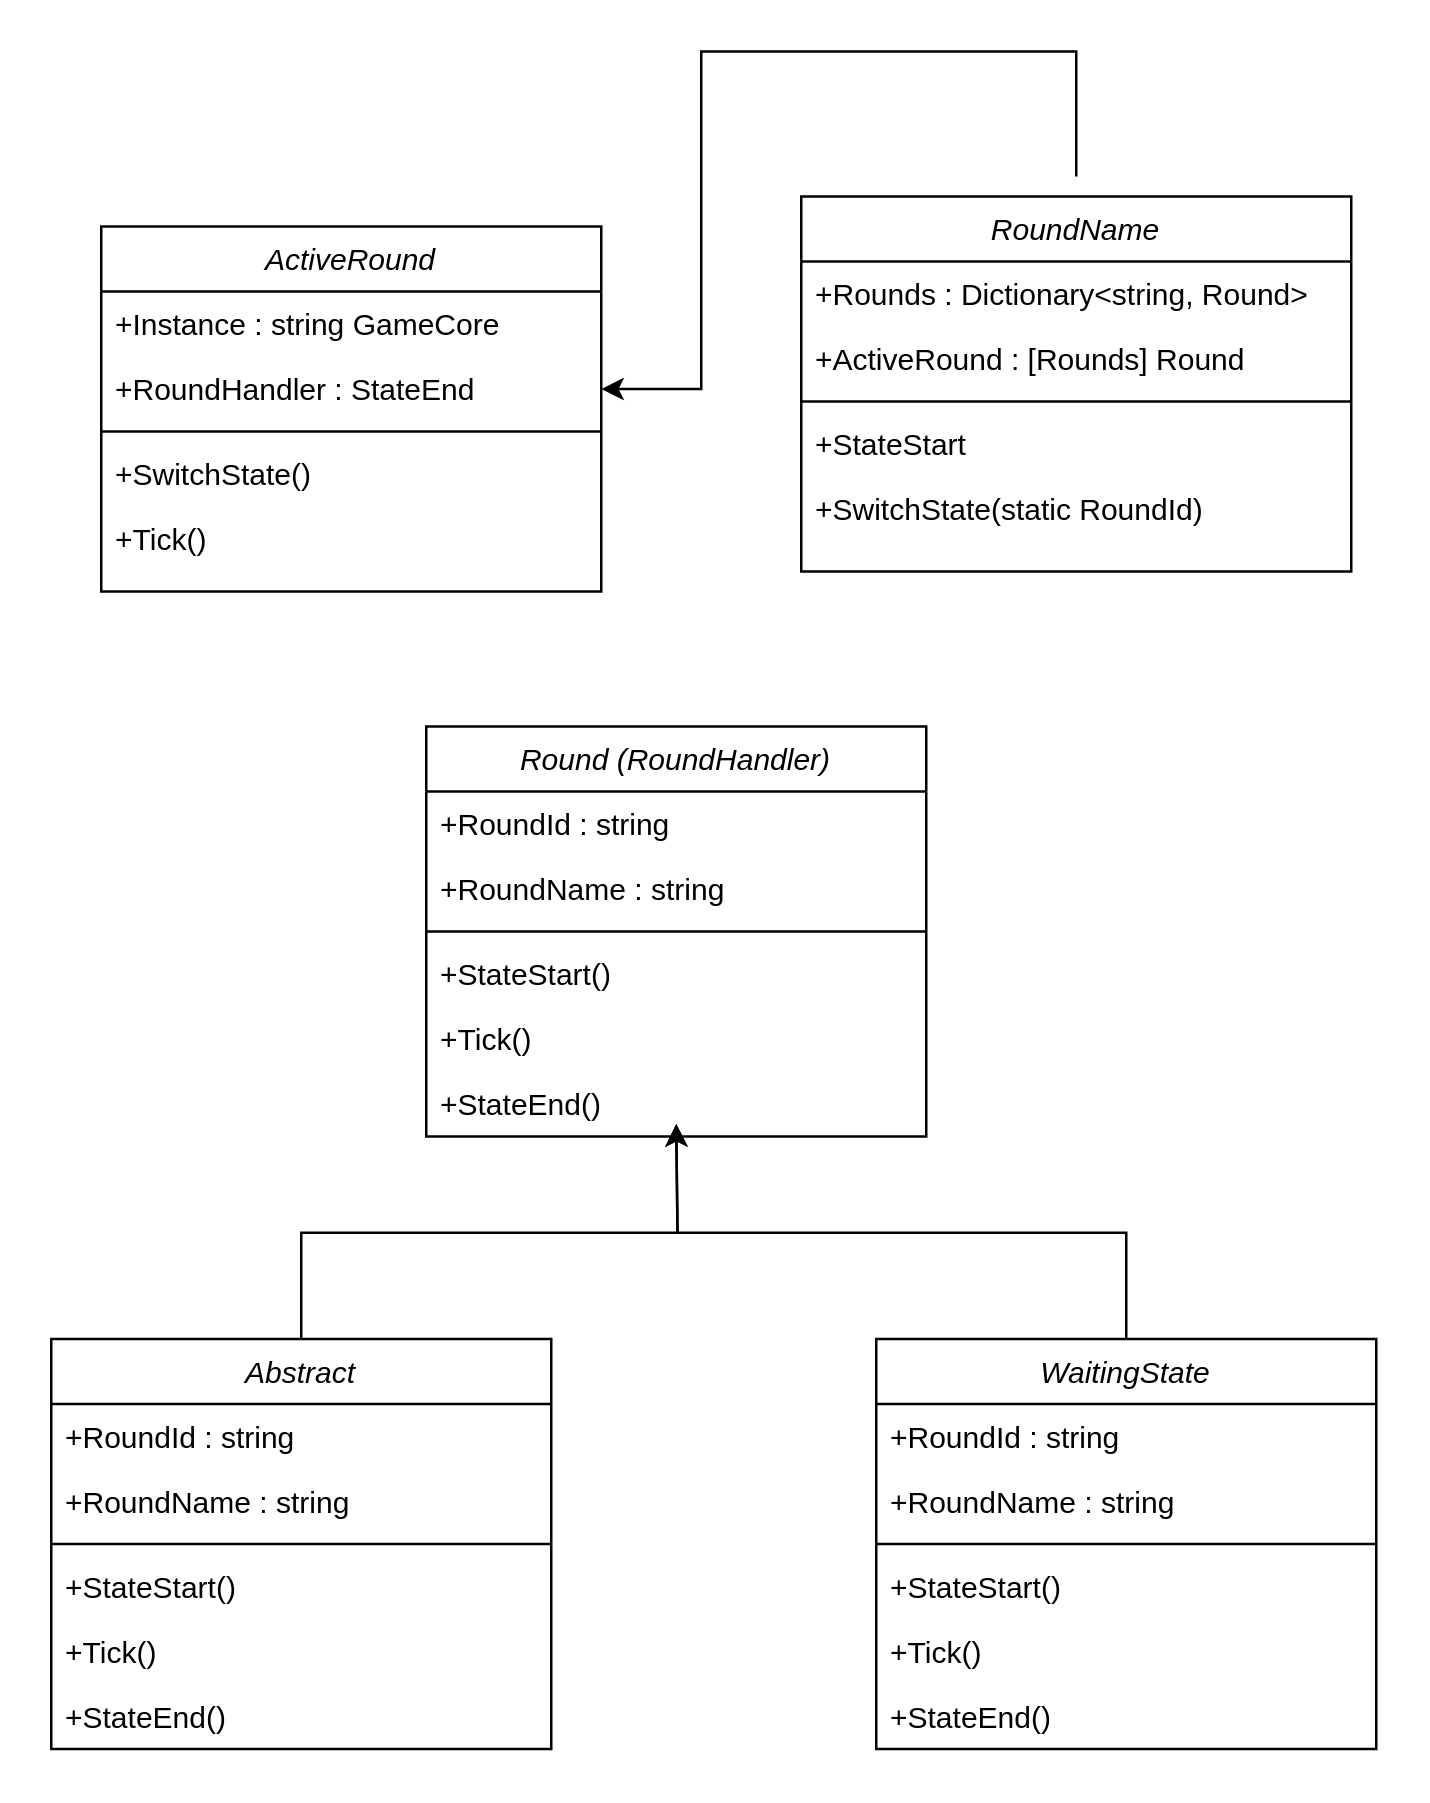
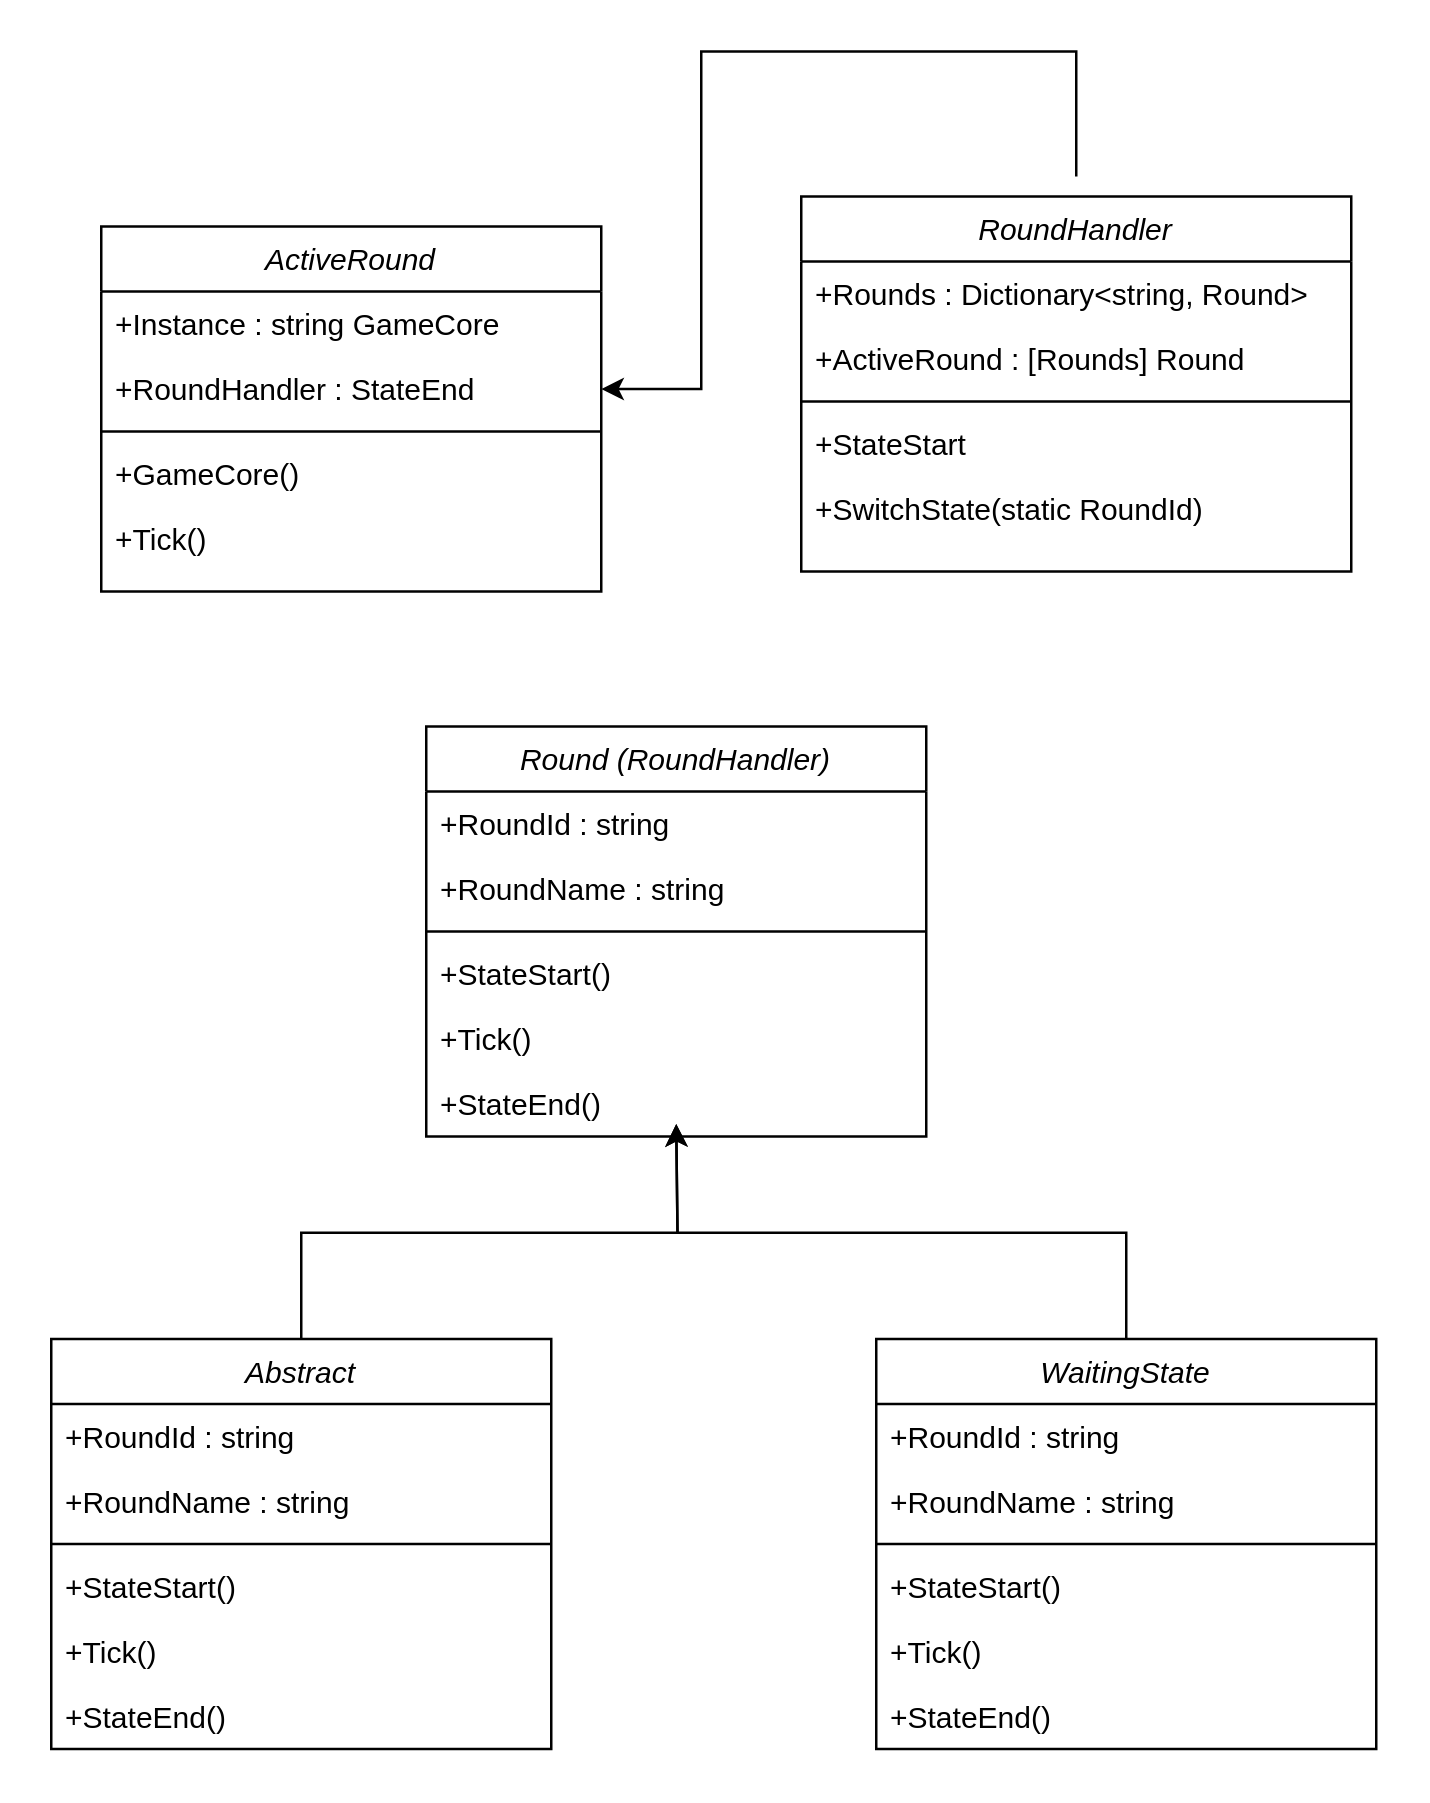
- <mxCell id="9" value="RoundName" style="swimlane;fontStyle=2;align=center;verticalAlign=top;childLayout=stackLayout;horizontal=1;startSize=26;horizontalStack=0;resizeParent=1;resizeLast=0;collapsible=1;marginBottom=0;rounded=0;shadow=0;strokeWidth=1;" parent="1" vertex="1"><mxGeometry x="320" y="78" width="220" height="150" as="geometry"><mxRectangle x="230" y="140" width="160" height="26" as="alternateBounds" /></mxGeometry></mxCell>
+ <mxCell id="9" value="RoundHandler" style="swimlane;fontStyle=2;align=center;verticalAlign=top;childLayout=stackLayout;horizontal=1;startSize=26;horizontalStack=0;resizeParent=1;resizeLast=0;collapsible=1;marginBottom=0;rounded=0;shadow=0;strokeWidth=1;" parent="1" vertex="1"><mxGeometry x="320" y="78" width="220" height="150" as="geometry"><mxRectangle x="230" y="140" width="160" height="26" as="alternateBounds" /></mxGeometry></mxCell>
- <mxCell id="6" value="+SwitchState()" style="text;align=left;verticalAlign=top;spacingLeft=4;spacingRight=4;overflow=hidden;rotatable=0;points=[[0,0.5],[1,0.5]];portConstraint=eastwest;" vertex="1" parent="2"><mxGeometry y="86" width="200" height="26" as="geometry" /></mxCell>
+ <mxCell id="6" value="+GameCore()" style="text;align=left;verticalAlign=top;spacingLeft=4;spacingRight=4;overflow=hidden;rotatable=0;points=[[0,0.5],[1,0.5]];portConstraint=eastwest;" vertex="1" parent="2"><mxGeometry y="86" width="200" height="26" as="geometry" /></mxCell>
